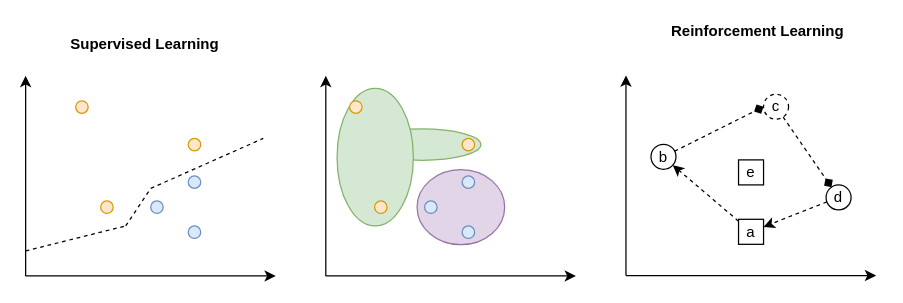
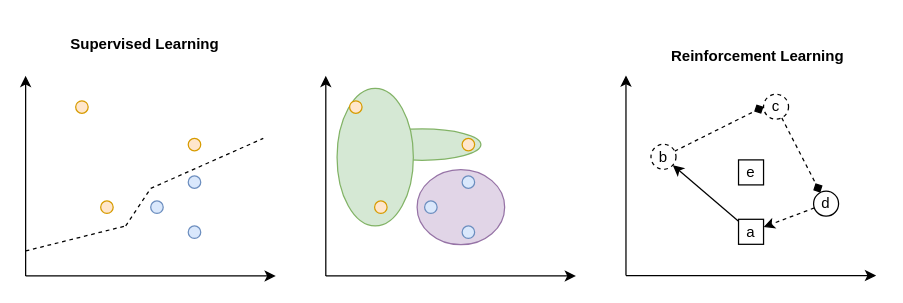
- <mxCell id="29" value="&lt;b&gt;Reinforcement Learning&lt;/b&gt;" style="text;html=1;align=center;verticalAlign=middle;resizable=0;points=[];autosize=1;strokeColor=none;fillColor=none;" vertex="1" parent="1"><mxGeometry x="525" y="9.71" width="160" height="30" as="geometry" /></mxCell>
+ <mxCell id="29" value="&lt;b&gt;Reinforcement Learning&lt;/b&gt;" style="text;html=1;align=center;verticalAlign=middle;resizable=0;points=[];autosize=1;strokeColor=none;fillColor=none;" vertex="1" parent="1"><mxGeometry x="525" y="29.71" width="160" height="30" as="geometry" /></mxCell>
- <mxCell id="31" value="b" style="ellipse;whiteSpace=wrap;html=1;aspect=fixed;" vertex="1" parent="1"><mxGeometry x="520" y="114.71" width="20" height="20" as="geometry" /></mxCell>
+ <mxCell id="31" value="b" style="ellipse;whiteSpace=wrap;html=1;aspect=fixed;dashed=1;" vertex="1" parent="1"><mxGeometry x="520" y="114.71" width="20" height="20" as="geometry" /></mxCell>
- <mxCell id="12" style="edgeStyle=none;rounded=0;orthogonalLoop=1;jettySize=auto;html=1;entryX=1;entryY=1;entryDx=0;entryDy=0;dashed=1;" edge="1" parent="1" source="13" target="31"><mxGeometry relative="1" as="geometry" /></mxCell>
+ <mxCell id="12" style="edgeStyle=none;rounded=0;orthogonalLoop=1;jettySize=auto;html=1;entryX=1;entryY=1;entryDx=0;entryDy=0;dashed=0;" edge="1" parent="1" source="13" target="31"><mxGeometry relative="1" as="geometry" /></mxCell>
- <mxCell id="34" value="d" style="ellipse;whiteSpace=wrap;html=1;aspect=fixed;" vertex="1" parent="1"><mxGeometry x="660" y="147.21" width="20" height="20" as="geometry" /></mxCell>
+ <mxCell id="34" value="d" style="ellipse;whiteSpace=wrap;html=1;aspect=fixed;" vertex="1" parent="1"><mxGeometry x="650" y="152.21" width="20" height="20" as="geometry" /></mxCell>
